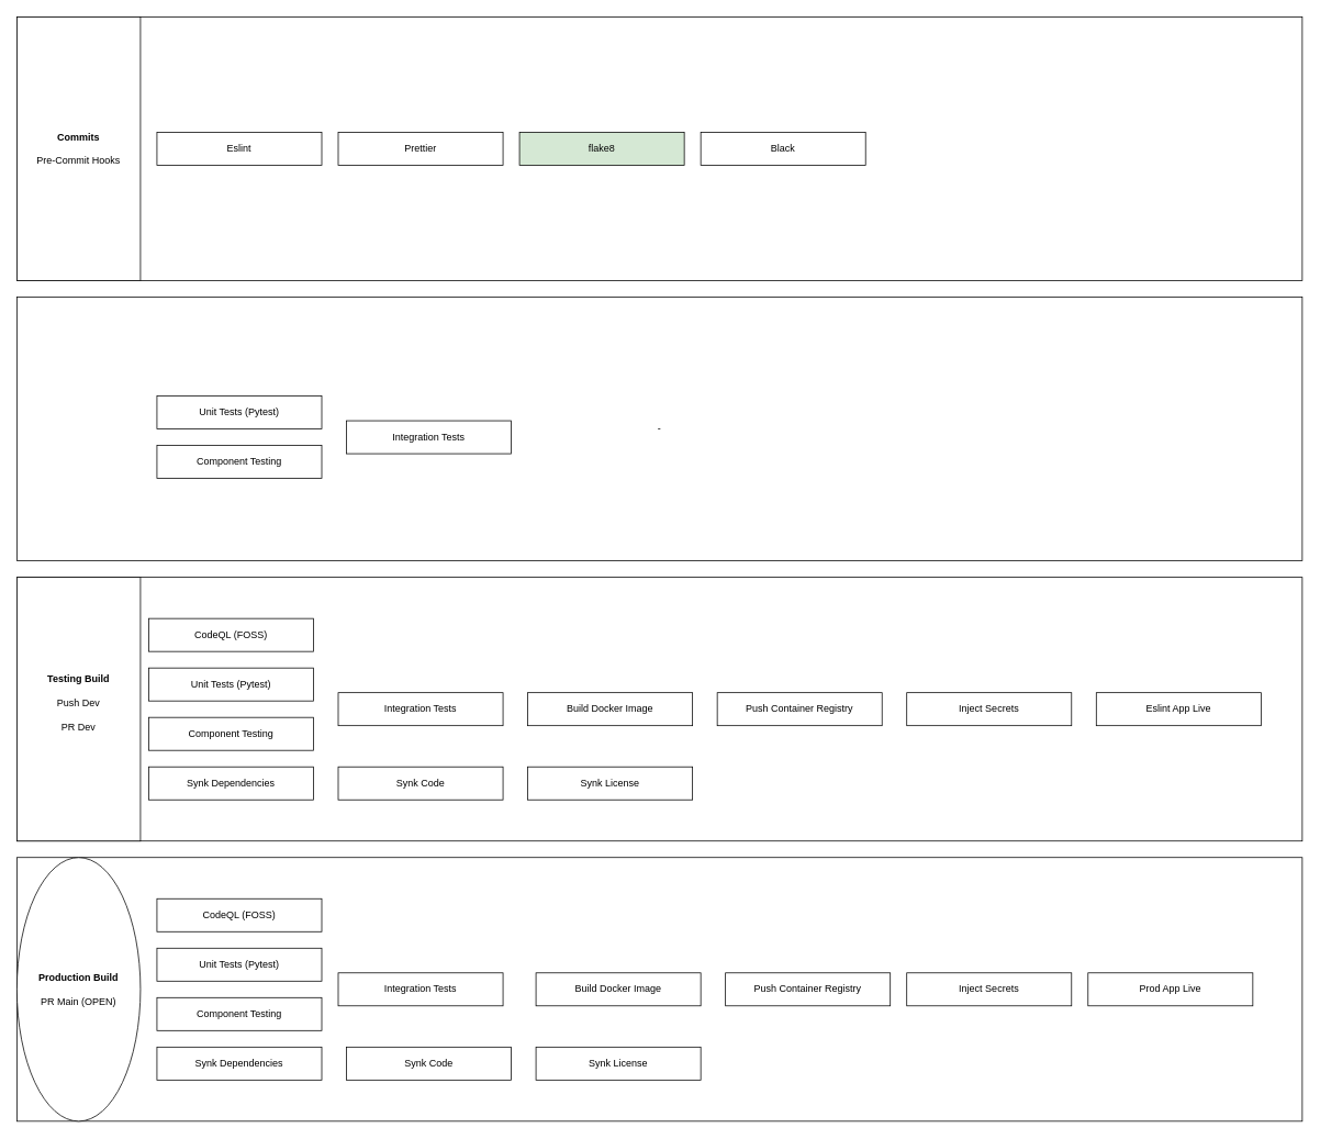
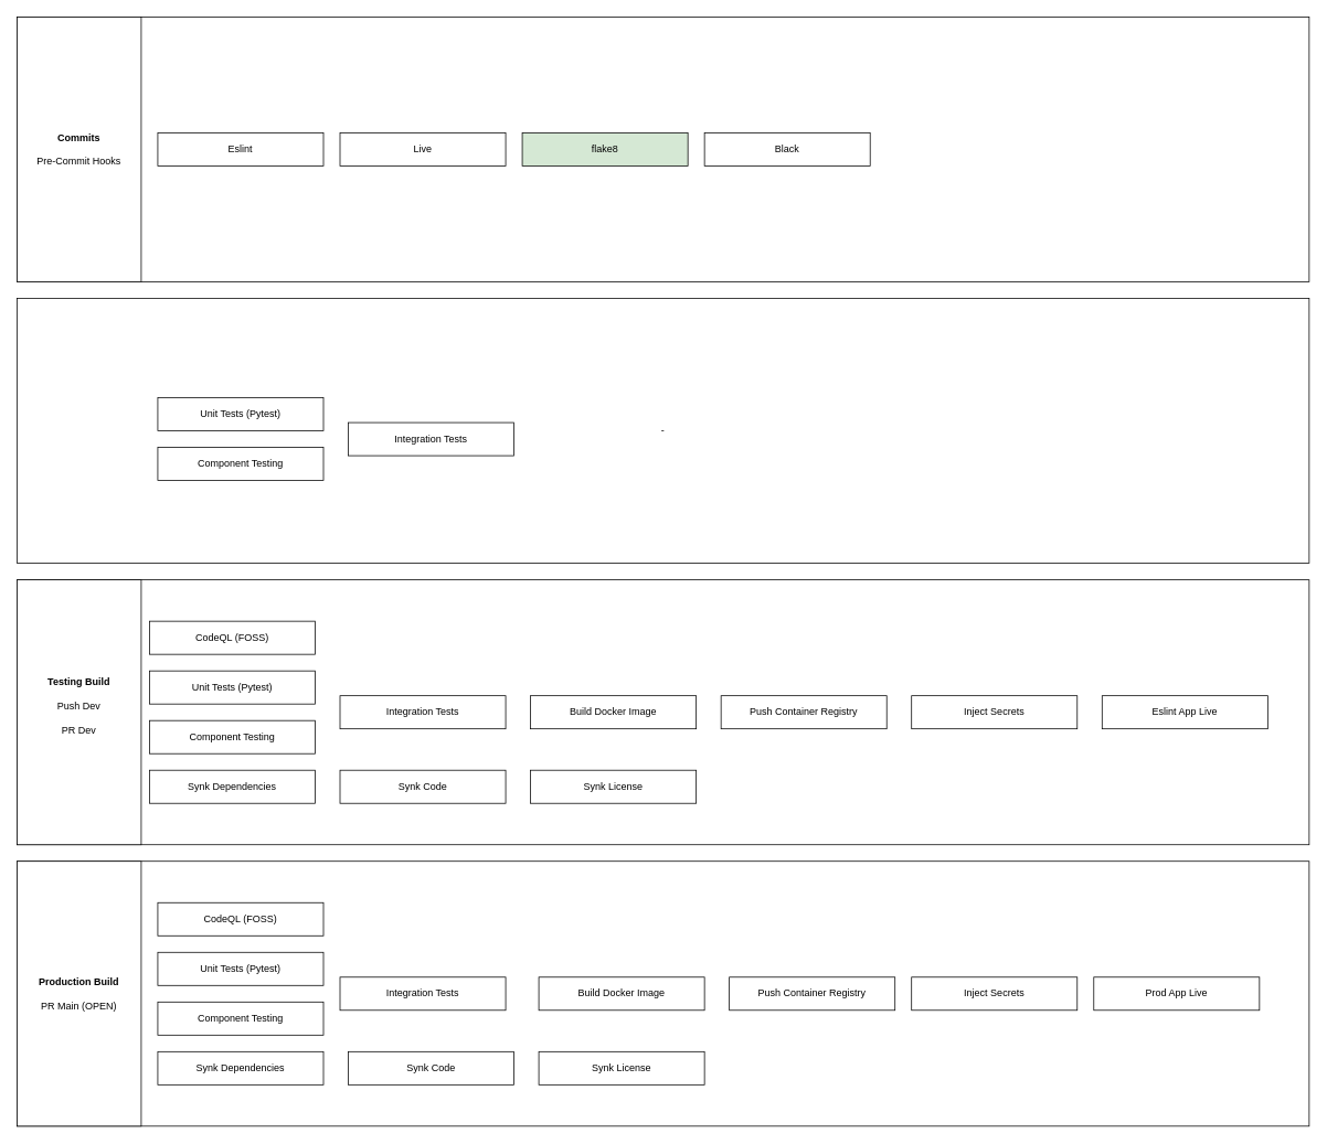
- <mxCell id="14" value="Prettier" style="rounded=0;whiteSpace=wrap;html=1;" parent="1" vertex="1"><mxGeometry x="410" y="160" width="200" height="40" as="geometry" /></mxCell>
+ <mxCell id="14" value="Live" style="rounded=0;whiteSpace=wrap;html=1;" parent="1" vertex="1"><mxGeometry x="410" y="160" width="200" height="40" as="geometry" /></mxCell>
- <mxCell id="6" value="&lt;div&gt;&lt;b&gt;Production Build&lt;br&gt;&lt;/b&gt;&lt;/div&gt;&lt;div&gt;&lt;br&gt;&lt;/div&gt;&lt;div&gt;PR Main (OPEN)&lt;br&gt;&lt;/div&gt;" style="ellipse;whiteSpace=wrap;html=1;" parent="1" vertex="1"><mxGeometry x="20" y="1040" width="150" height="320" as="geometry" /></mxCell>
+ <mxCell id="6" value="&lt;div&gt;&lt;b&gt;Production Build&lt;br&gt;&lt;/b&gt;&lt;/div&gt;&lt;div&gt;&lt;br&gt;&lt;/div&gt;&lt;div&gt;PR Main (OPEN)&lt;br&gt;&lt;/div&gt;" style="rounded=0;whiteSpace=wrap;html=1;" parent="1" vertex="1"><mxGeometry x="20" y="1040" width="150" height="320" as="geometry" /></mxCell>
